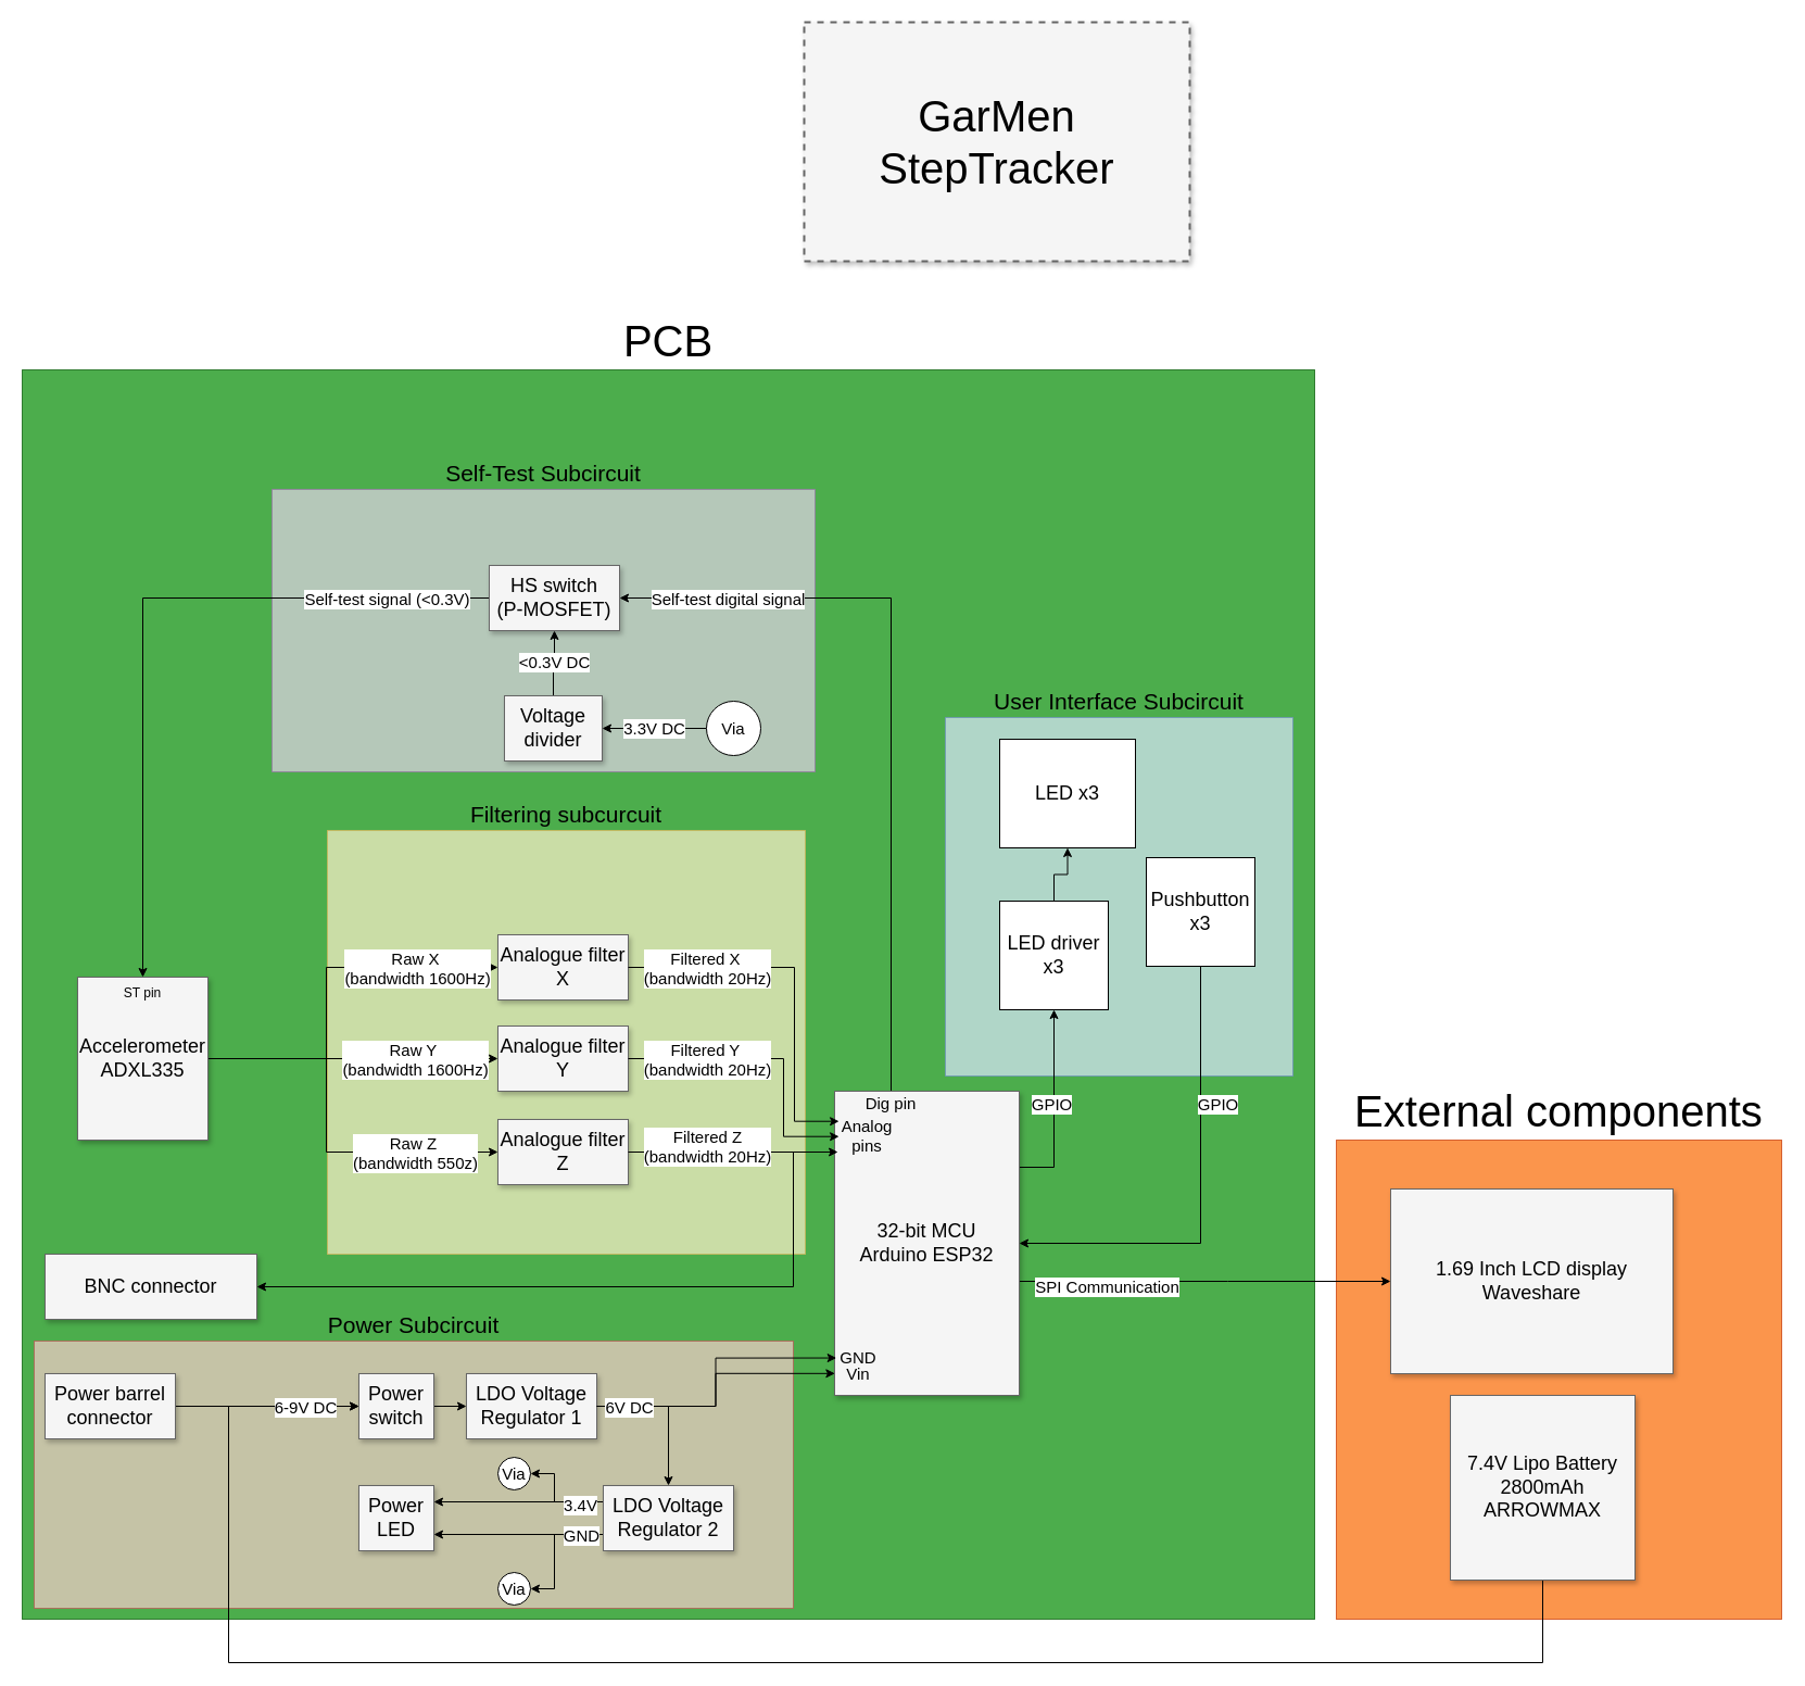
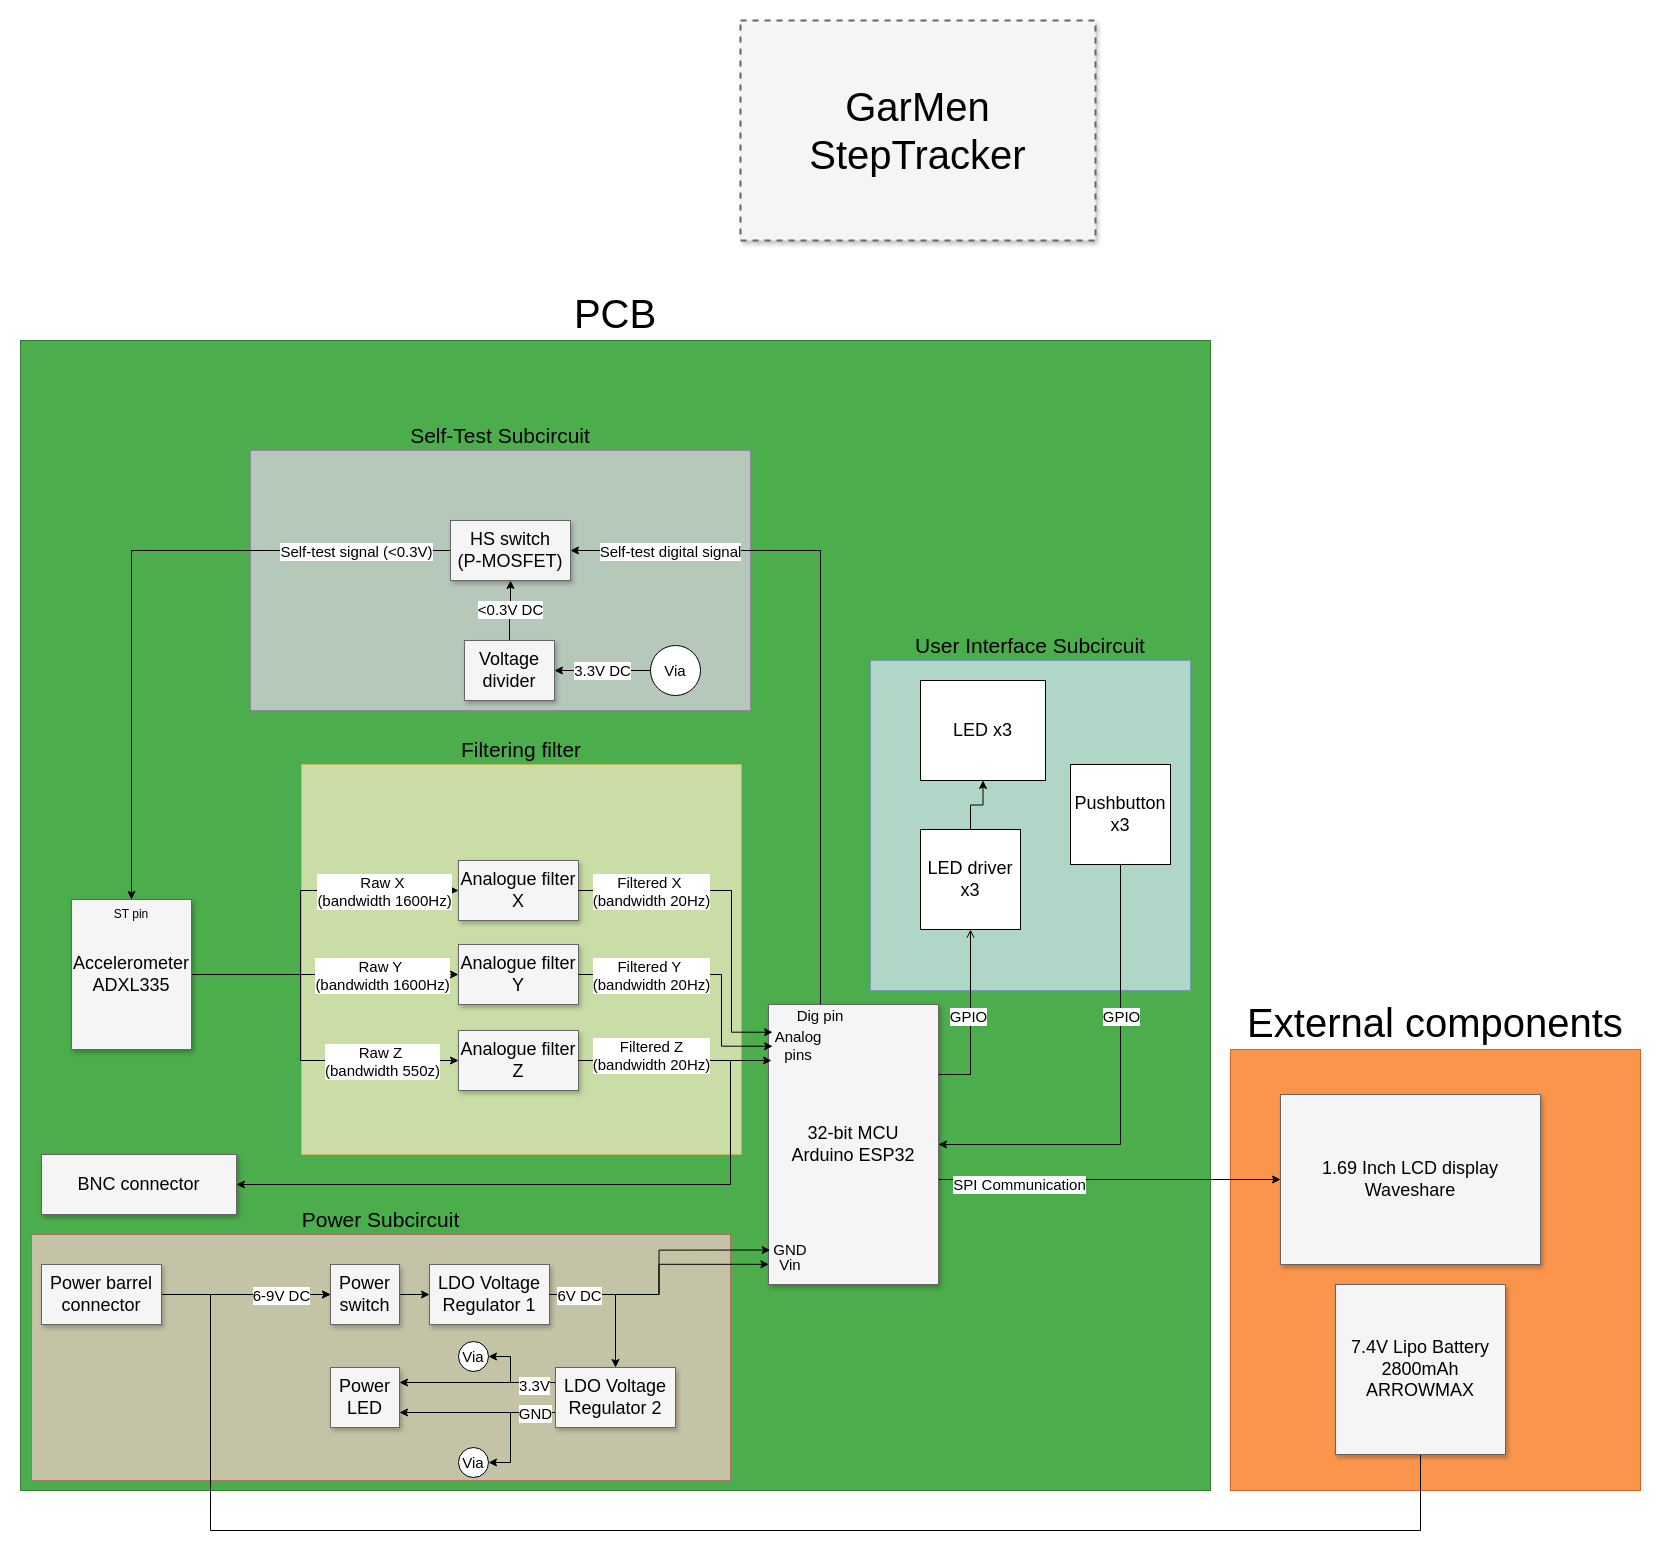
- <mxCell id="7" value="&lt;font style=&quot;font-size: 21px;&quot;&gt;Filtering subcurcuit&lt;/font&gt;" style="rounded=0;whiteSpace=wrap;html=1;fillColor=#fff2cc;opacity=70;strokeColor=#d6b656;labelPosition=center;verticalLabelPosition=top;align=center;verticalAlign=bottom;" vertex="1" parent="1"><mxGeometry x="301" y="764" width="440" height="390" as="geometry" /></mxCell>
+ <mxCell id="7" value="&lt;font style=&quot;font-size: 21px;&quot;&gt;Filtering filter&lt;/font&gt;" style="rounded=0;whiteSpace=wrap;html=1;fillColor=#fff2cc;opacity=70;strokeColor=#d6b656;labelPosition=center;verticalLabelPosition=top;align=center;verticalAlign=bottom;" vertex="1" parent="1"><mxGeometry x="301" y="764" width="440" height="390" as="geometry" /></mxCell>
- <mxCell id="71" value="Pushbutton x3" style="rounded=0;whiteSpace=wrap;html=1;fontSize=18;" vertex="1" parent="1"><mxGeometry x="1055" y="789" width="100" height="100" as="geometry" /></mxCell>
+ <mxCell id="71" value="Pushbutton x3" style="rounded=0;whiteSpace=wrap;html=1;fontSize=18;" vertex="1" parent="1"><mxGeometry x="1070" y="764" width="100" height="100" as="geometry" /></mxCell>
- <mxCell id="13" style="edgeStyle=orthogonalEdgeStyle;rounded=0;orthogonalLoop=1;jettySize=auto;html=1;exitX=1;exitY=0.25;exitDx=0;exitDy=0;entryX=0.5;entryY=1;entryDx=0;entryDy=0;" edge="1" parent="1" source="15" target="68"><mxGeometry relative="1" as="geometry" /></mxCell>
+ <mxCell id="13" style="edgeStyle=orthogonalEdgeStyle;rounded=0;orthogonalLoop=1;jettySize=auto;html=1;exitX=1;exitY=0.25;exitDx=0;exitDy=0;entryX=0.5;entryY=1;entryDx=0;entryDy=0;endArrow=open;" edge="1" parent="1" source="15" target="68"><mxGeometry relative="1" as="geometry" /></mxCell>
- <mxCell id="64" value="&lt;font style=&quot;font-size: 15px;&quot;&gt;3.4V&lt;/font&gt;" style="edgeLabel;html=1;align=center;verticalAlign=middle;resizable=0;points=[];" vertex="1" connectable="0" parent="1"><mxGeometry x="533.997" y="1384" as="geometry" /></mxCell>
+ <mxCell id="64" value="&lt;font style=&quot;font-size: 15px;&quot;&gt;3.3V&lt;/font&gt;" style="edgeLabel;html=1;align=center;verticalAlign=middle;resizable=0;points=[];" vertex="1" connectable="0" parent="1"><mxGeometry x="533.997" y="1384" as="geometry" /></mxCell>
